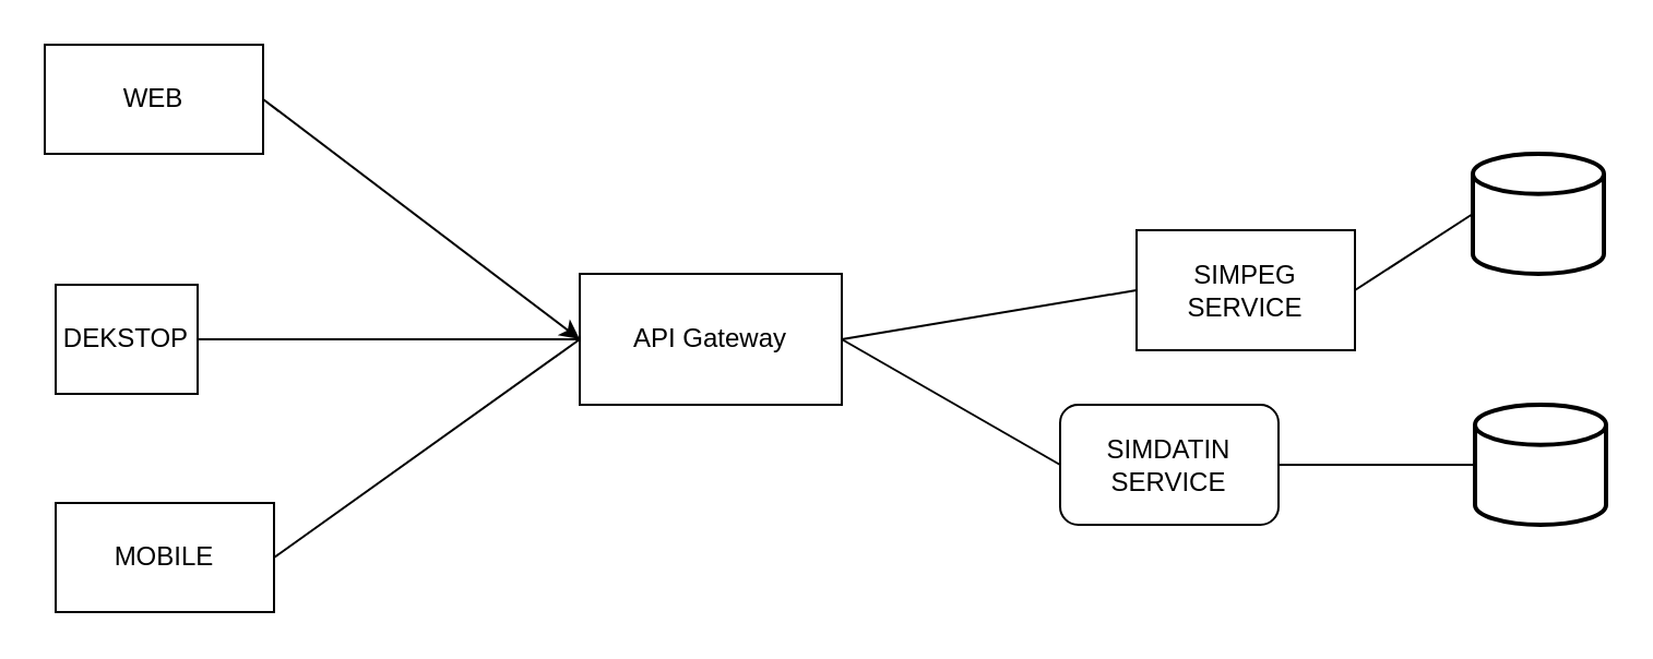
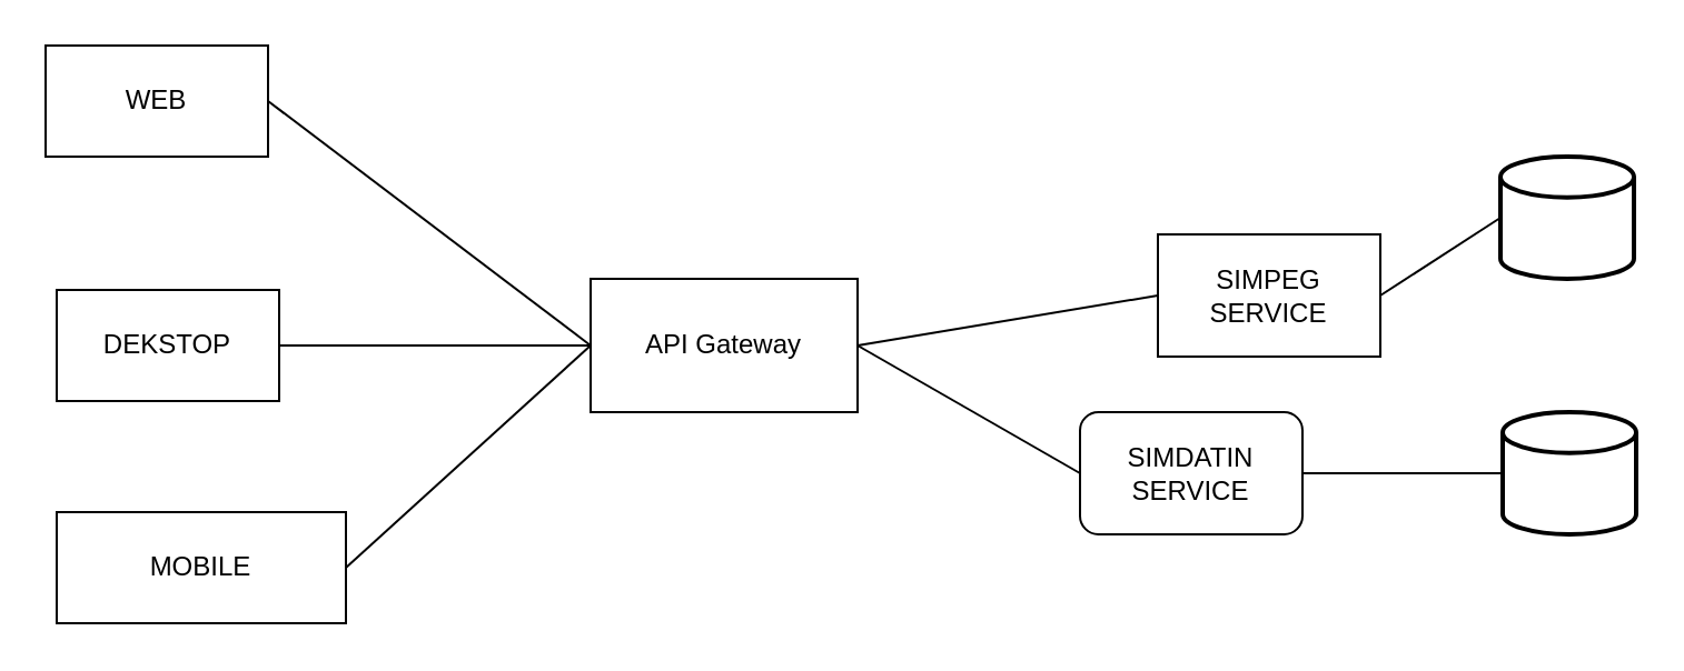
- <mxCell id="7" value="" style="endArrow=classic;html=1;rounded=0;exitX=1;exitY=0.5;exitDx=0;exitDy=0;entryX=0;entryY=0.5;entryDx=0;entryDy=0;" parent="1" source="2" target="5" edge="1"><mxGeometry width="50" height="50" relative="1" as="geometry"><mxPoint x="375" y="320" as="sourcePoint" /><mxPoint x="425" y="270" as="targetPoint" /></mxGeometry></mxCell>
+ <mxCell id="7" value="" style="endArrow=none;html=1;rounded=0;exitX=1;exitY=0.5;exitDx=0;exitDy=0;entryX=0;entryY=0.5;entryDx=0;entryDy=0;" parent="1" source="2" target="5" edge="1"><mxGeometry width="50" height="50" relative="1" as="geometry"><mxPoint x="375" y="320" as="sourcePoint" /><mxPoint x="425" y="270" as="targetPoint" /></mxGeometry></mxCell>
- <mxCell id="3" value="DEKSTOP" style="rounded=0;whiteSpace=wrap;html=1;" parent="1" vertex="1"><mxGeometry x="25" y="130" width="65" height="50" as="geometry" /></mxCell>
+ <mxCell id="3" value="DEKSTOP" style="rounded=0;whiteSpace=wrap;html=1;" parent="1" vertex="1"><mxGeometry x="25" y="130" width="100" height="50" as="geometry" /></mxCell>
- <mxCell id="4" value="MOBILE" style="rounded=0;whiteSpace=wrap;html=1;" parent="1" vertex="1"><mxGeometry x="25" y="230" width="100" height="50" as="geometry" /></mxCell>
+ <mxCell id="4" value="MOBILE" style="rounded=0;whiteSpace=wrap;html=1;" parent="1" vertex="1"><mxGeometry x="25" y="230" width="130" height="50" as="geometry" /></mxCell>
